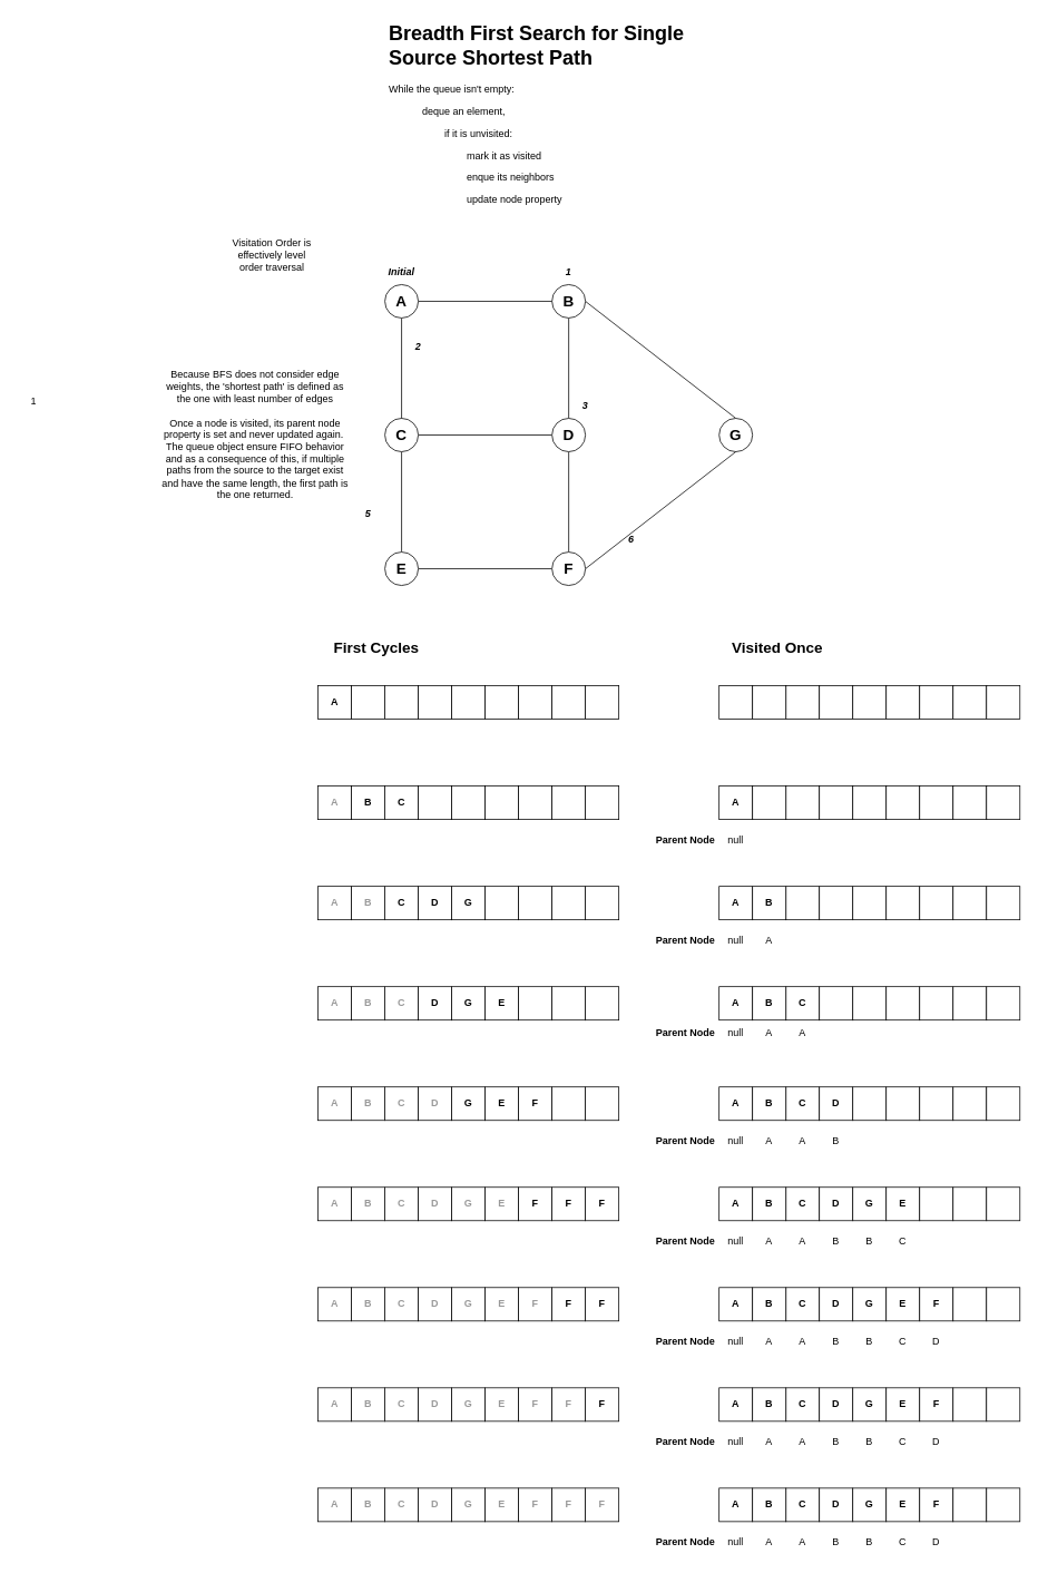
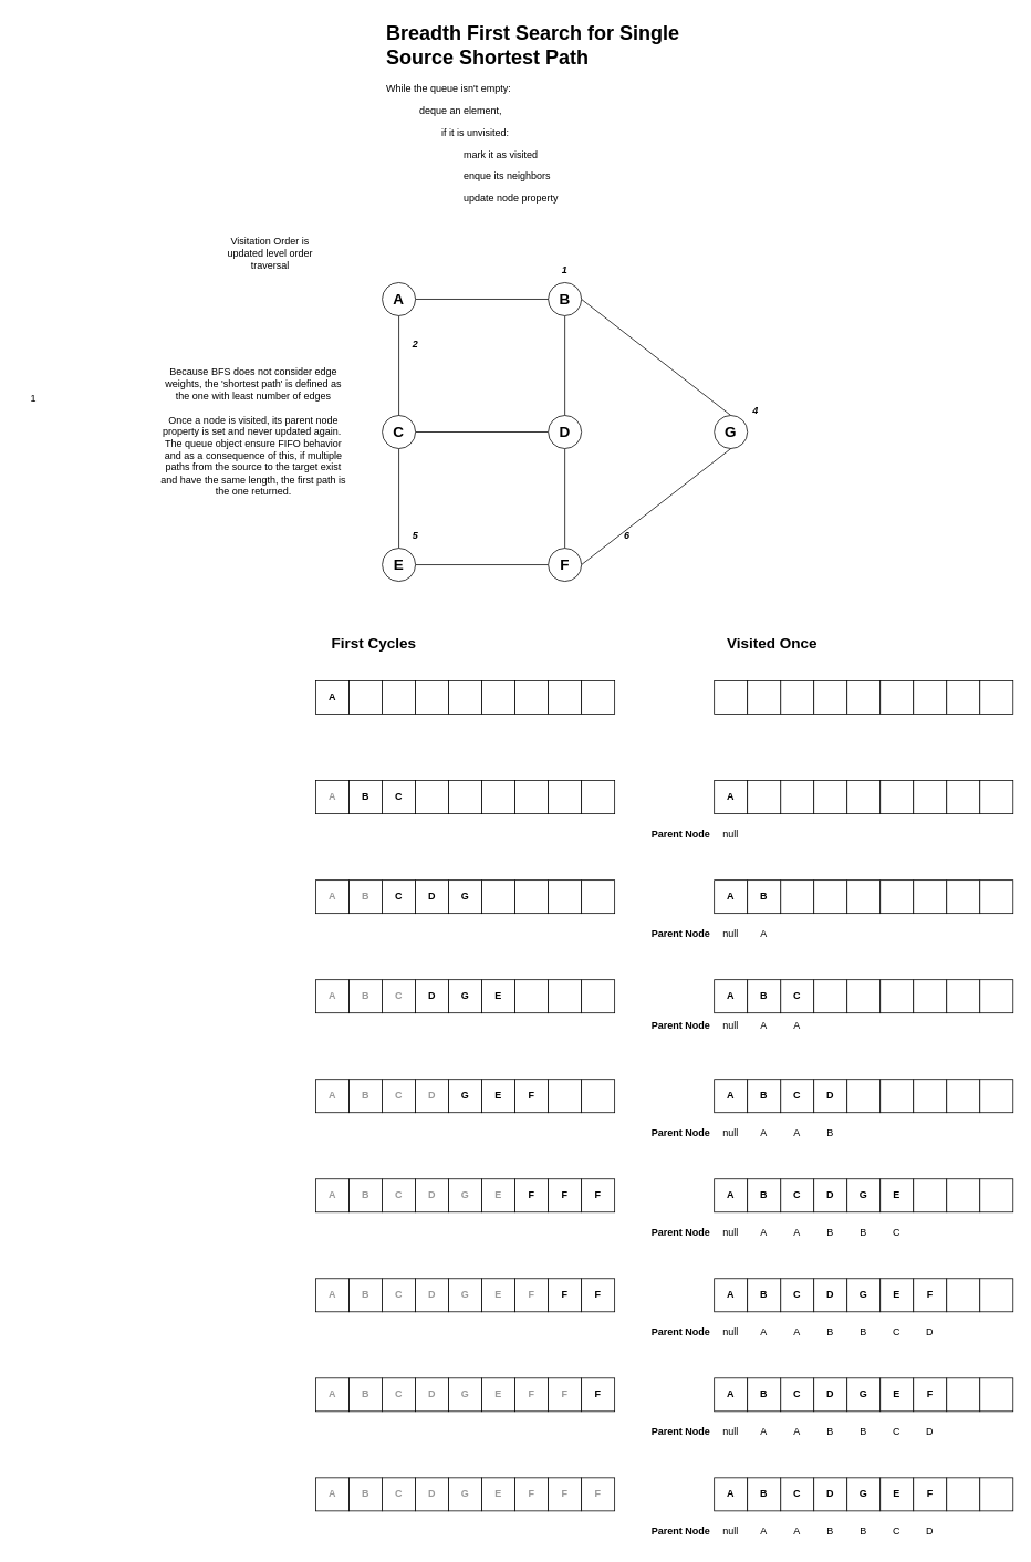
- <mxCell id="184" value="Visitation Order is effectively level order traversal" style="text;html=1;strokeColor=none;fillColor=none;align=center;verticalAlign=middle;whiteSpace=wrap;rounded=0;" vertex="1" parent="1"><mxGeometry x="270" y="290" width="110" height="30" as="geometry" /></mxCell>
+ <mxCell id="184" value="Visitation Order is updated level order traversal" style="text;html=1;strokeColor=none;fillColor=none;align=center;verticalAlign=middle;whiteSpace=wrap;rounded=0;" vertex="1" parent="1"><mxGeometry x="270" y="290" width="110" height="30" as="geometry" /></mxCell>
- <mxCell id="185" value="&lt;b&gt;&lt;i&gt;Initial&lt;/i&gt;&lt;/b&gt;" style="text;html=1;strokeColor=none;fillColor=none;align=center;verticalAlign=middle;whiteSpace=wrap;rounded=0;" vertex="1" parent="1"><mxGeometry x="450" y="310" width="60" height="30" as="geometry" /></mxCell>
- <mxCell id="188" value="&lt;b&gt;&lt;i&gt;3&lt;/i&gt;&lt;/b&gt;" style="text;html=1;strokeColor=none;fillColor=none;align=center;verticalAlign=middle;whiteSpace=wrap;rounded=0;" vertex="1" parent="1"><mxGeometry x="690" y="470" width="20" height="30" as="geometry" /></mxCell>
+ <mxCell id="189" value="&lt;b&gt;&lt;i&gt;4&lt;/i&gt;&lt;/b&gt;" style="text;html=1;strokeColor=none;fillColor=none;align=center;verticalAlign=middle;whiteSpace=wrap;rounded=0;" vertex="1" parent="1"><mxGeometry x="900" y="480" width="20" height="30" as="geometry" /></mxCell>
- <mxCell id="190" value="&lt;b&gt;&lt;i&gt;5&lt;/i&gt;&lt;/b&gt;" style="text;html=1;strokeColor=none;fillColor=none;align=center;verticalAlign=middle;whiteSpace=wrap;rounded=0;" vertex="1" parent="1"><mxGeometry x="430" y="600" width="20" height="30" as="geometry" /></mxCell>
+ <mxCell id="190" value="&lt;b&gt;&lt;i&gt;5&lt;/i&gt;&lt;/b&gt;" style="text;html=1;strokeColor=none;fillColor=none;align=center;verticalAlign=middle;whiteSpace=wrap;rounded=0;" vertex="1" parent="1"><mxGeometry x="490" y="630" width="20" height="30" as="geometry" /></mxCell>
